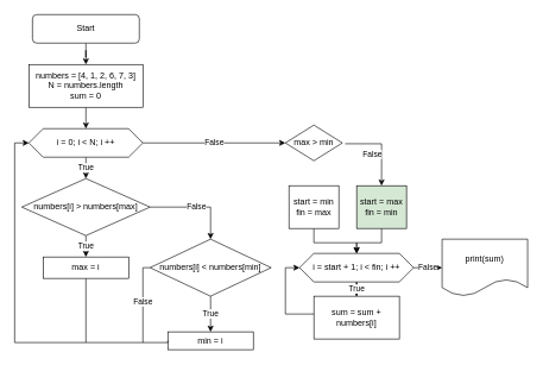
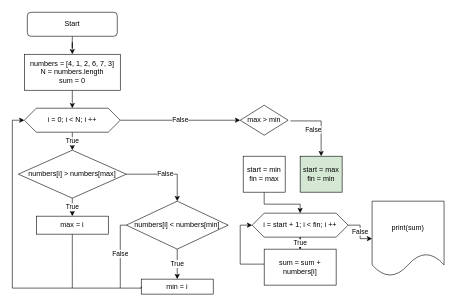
- <mxCell id="24" style="edgeStyle=orthogonalEdgeStyle;rounded=0;orthogonalLoop=1;jettySize=auto;html=1;entryX=0.5;entryY=0;entryDx=0;entryDy=0;" parent="1" source="25" target="28" edge="1"><mxGeometry relative="1" as="geometry"><Array as="points"><mxPoint x="535" y="340" /><mxPoint x="500" y="340" /></Array></mxGeometry></mxCell>
- <mxCell id="31" value="print(sum)" style="shape=document;whiteSpace=wrap;html=1;boundedLbl=1;" parent="1" vertex="1"><mxGeometry x="620" y="335" width="120" height="80" as="geometry" /></mxCell>
+ <mxCell id="31" value="print(sum)" style="shape=document;whiteSpace=wrap;html=1;boundedLbl=1;" parent="1" vertex="1"><mxGeometry x="620" y="335" width="120" height="125" as="geometry" /></mxCell>
